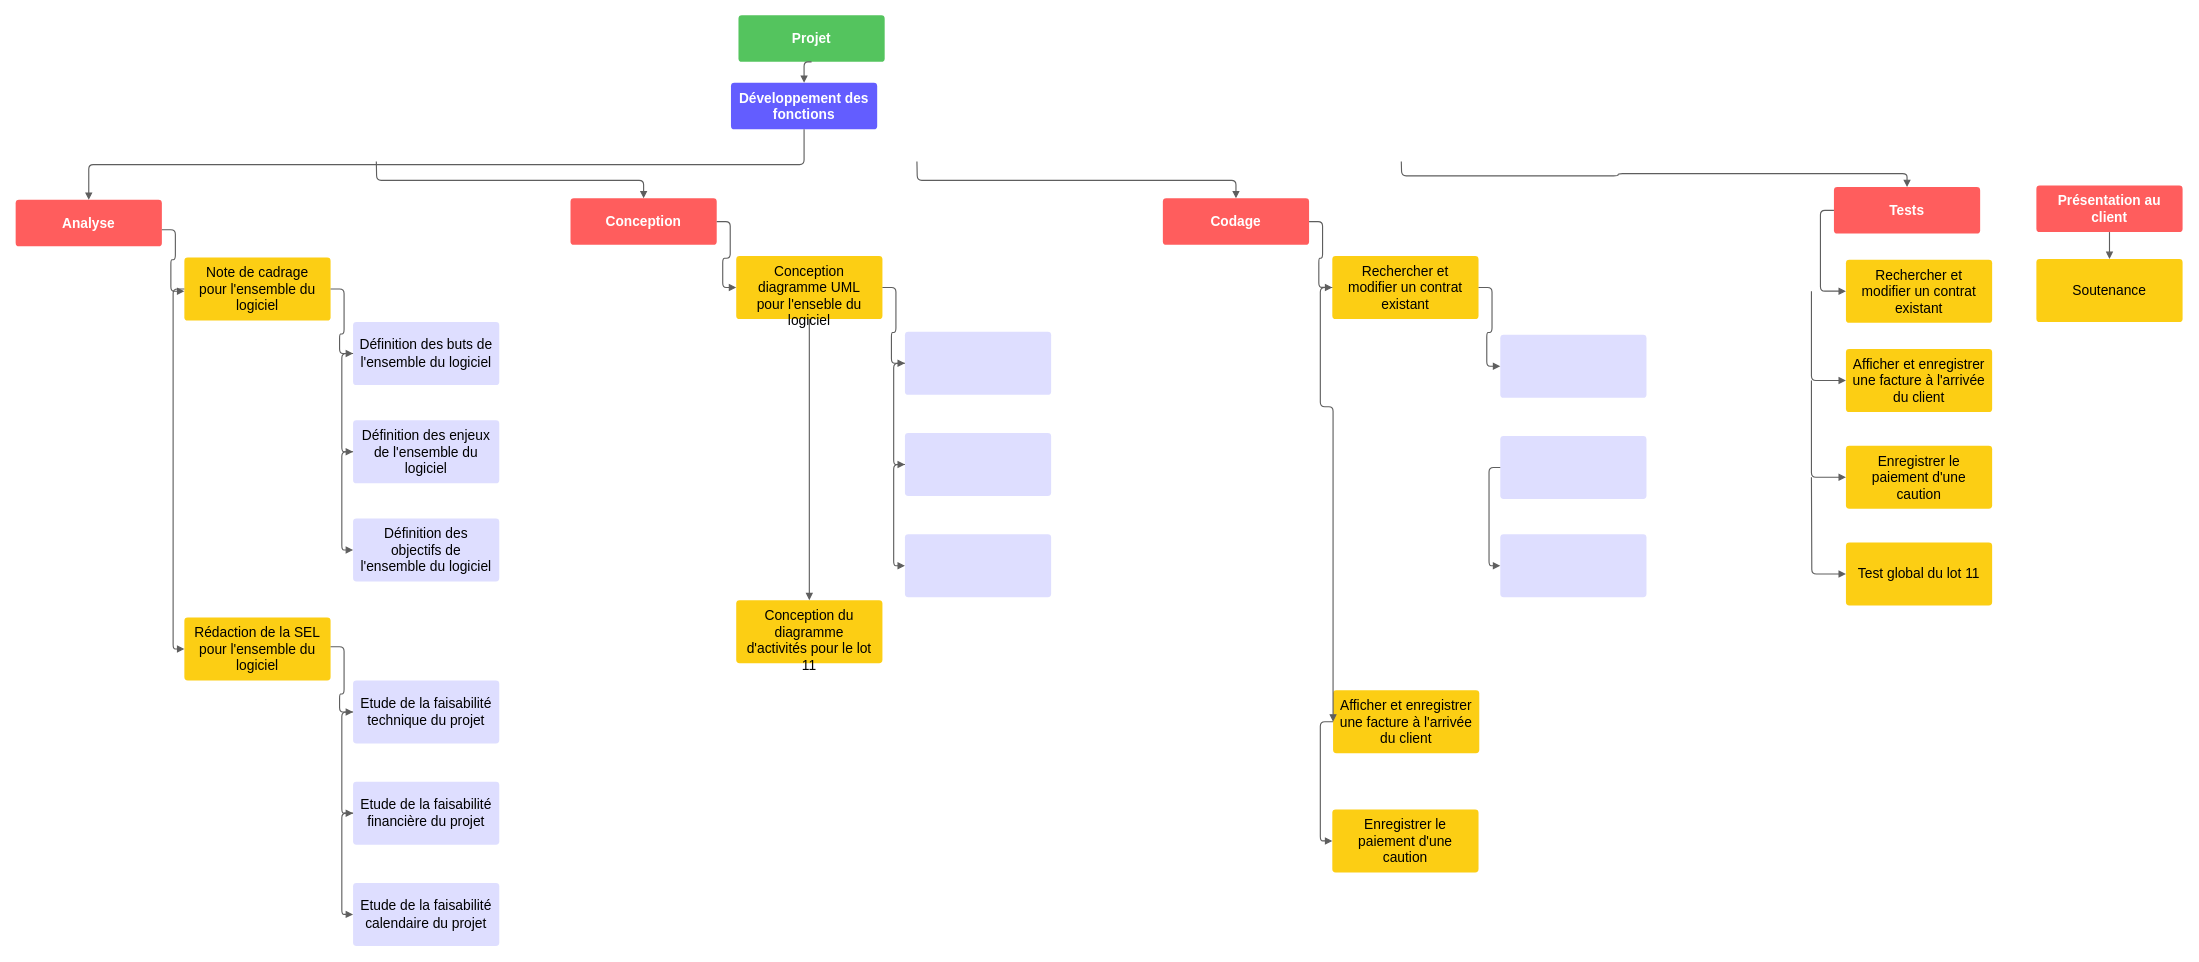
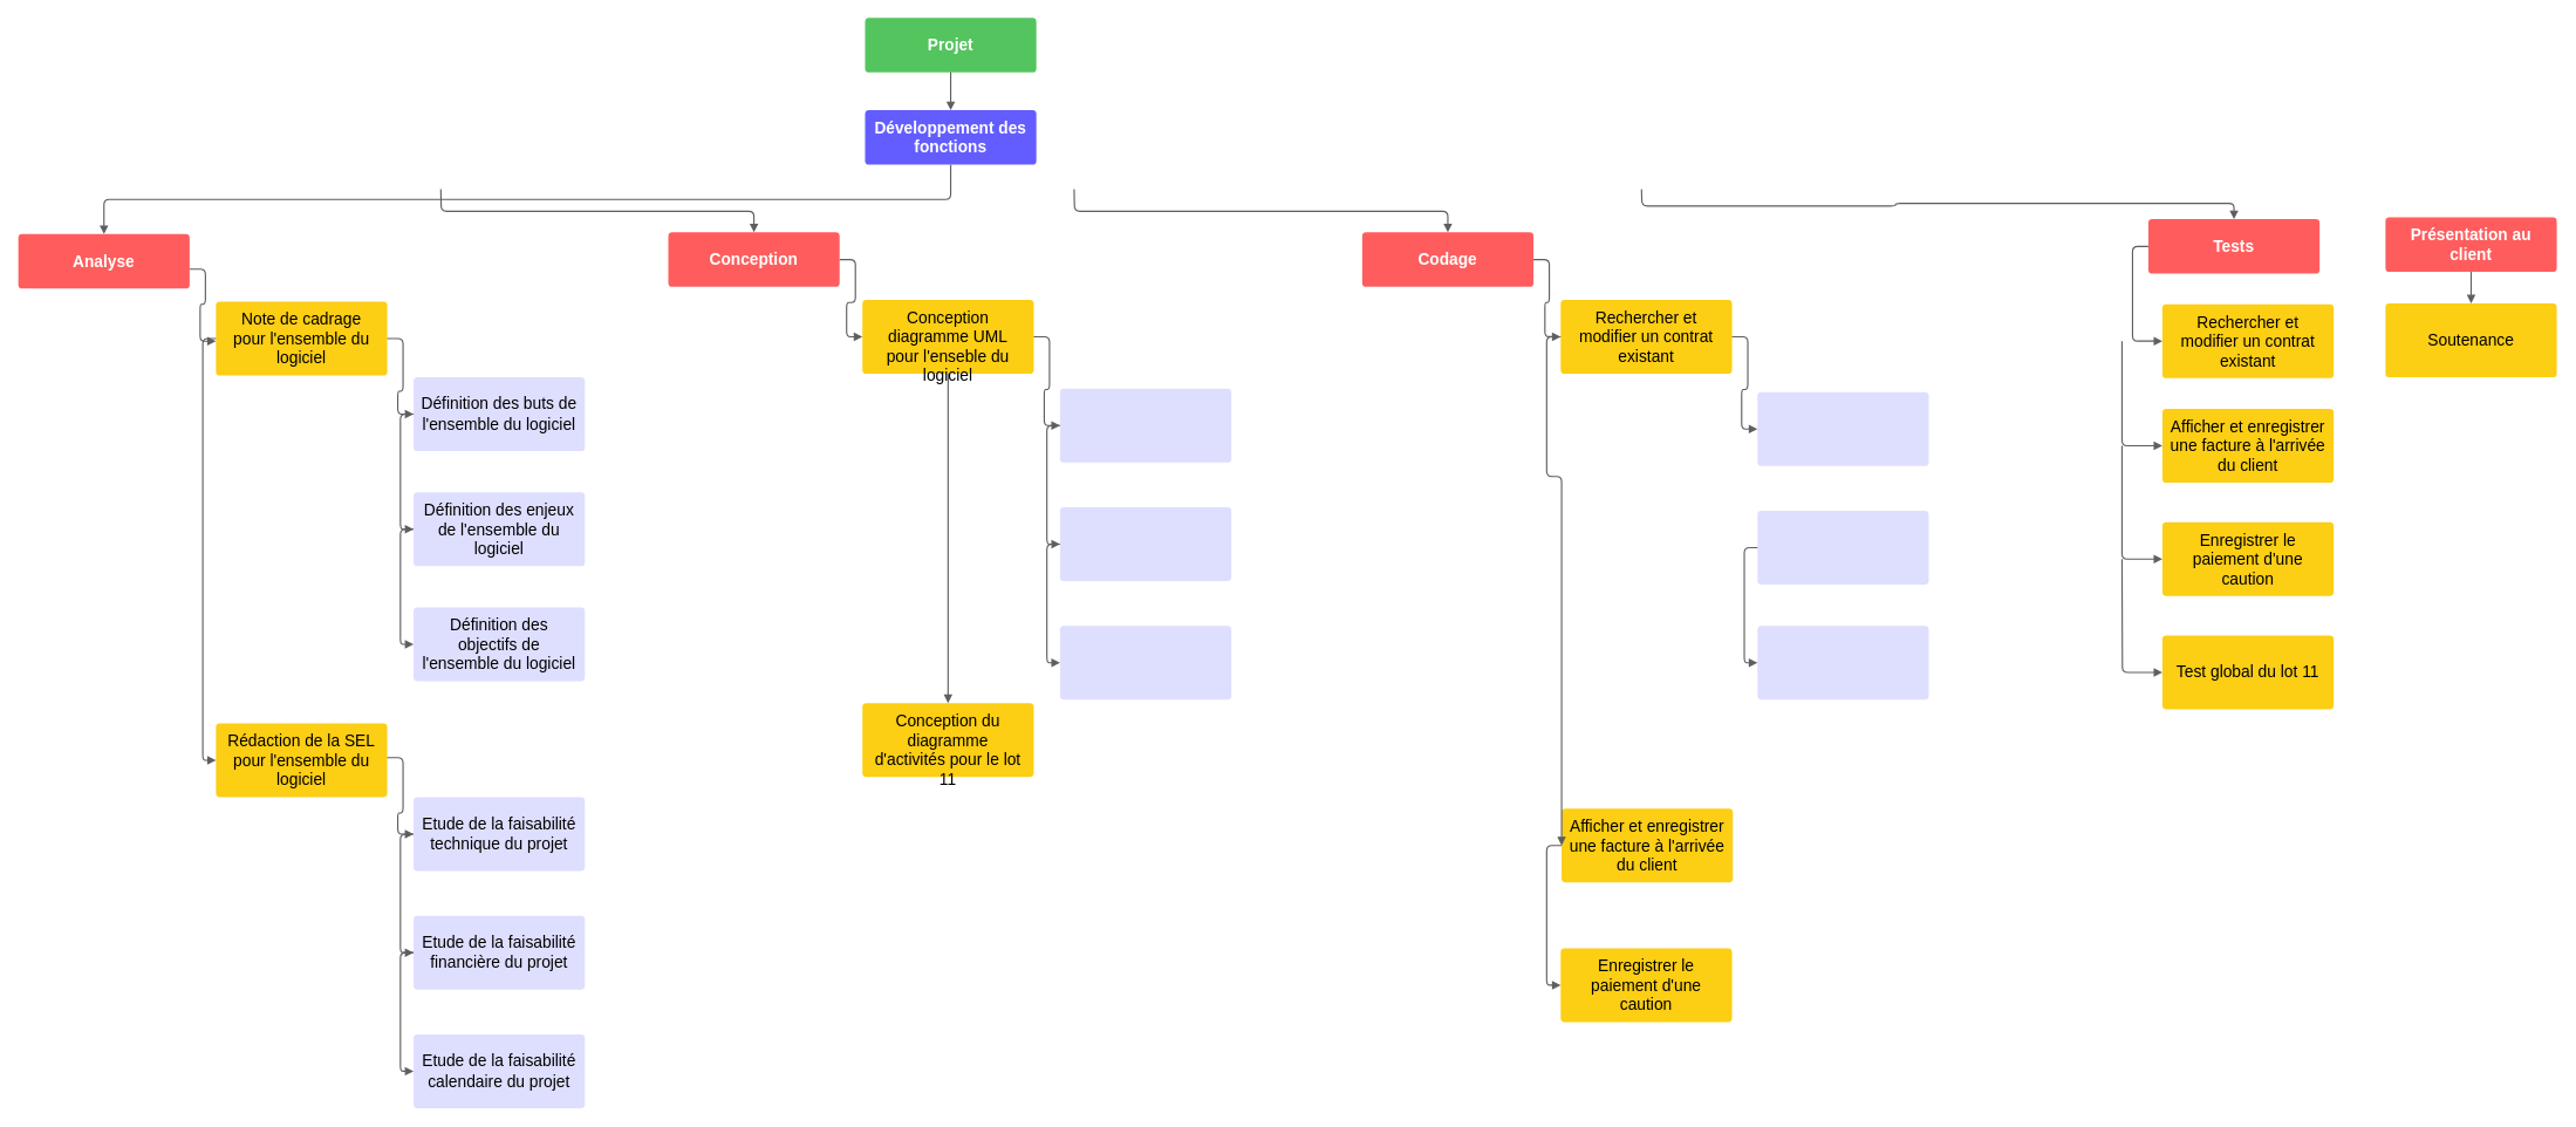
- <mxCell id="2" value="Développement des fonctions" style="html=1;overflow=block;blockSpacing=1;whiteSpace=wrap;fontSize=18.3;fontColor=#ffffff;fontStyle=1;align=center;spacing=9;strokeOpacity=0;fillOpacity=100;rounded=1;absoluteArcSize=1;arcSize=9;fillColor=#635dff;strokeWidth=2.3;" vertex="1" parent="1"><mxGeometry x="974" y="110" width="195" height="62" as="geometry" /></mxCell>
+ <mxCell id="2" value="Développement des fonctions" style="html=1;overflow=block;blockSpacing=1;whiteSpace=wrap;fontSize=18.3;fontColor=#ffffff;fontStyle=1;align=center;spacing=9;strokeOpacity=0;fillOpacity=100;rounded=1;absoluteArcSize=1;arcSize=9;fillColor=#635dff;strokeWidth=2.3;" vertex="1" parent="1"><mxGeometry x="984" y="125" width="195" height="62" as="geometry" /></mxCell>
